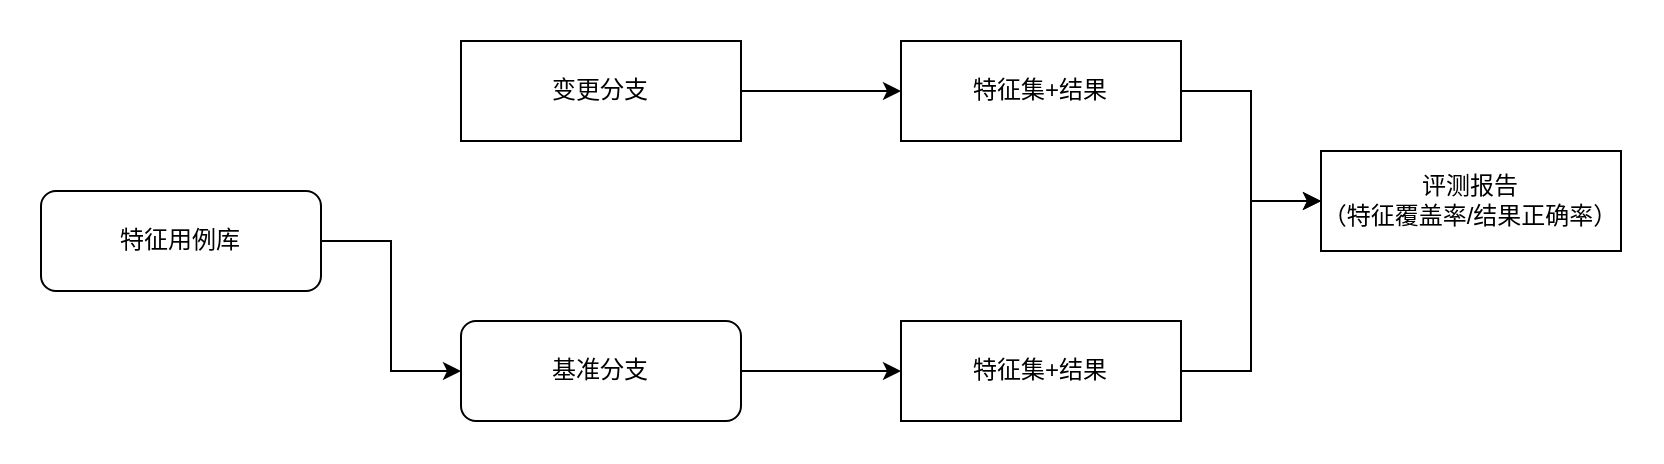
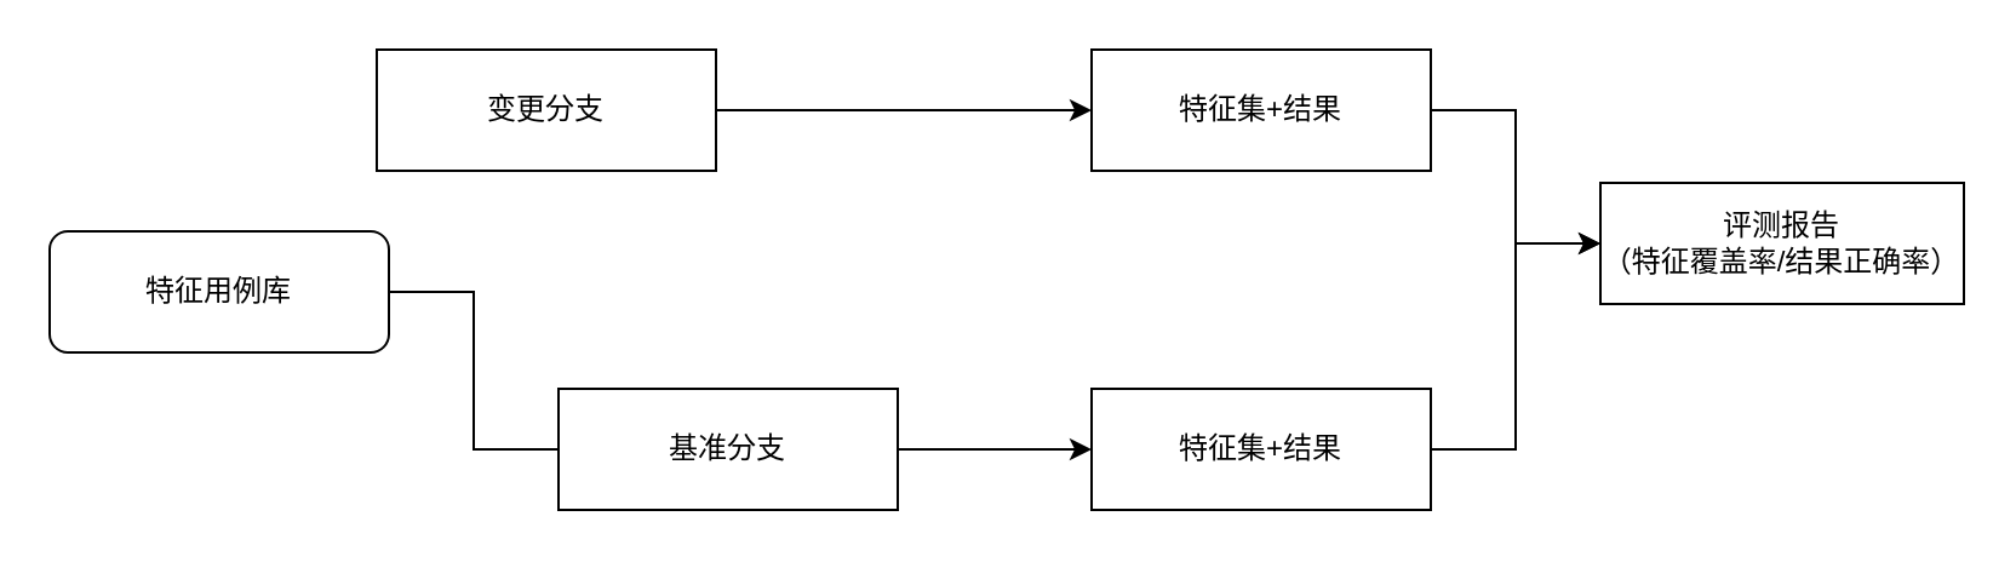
- <mxCell id="3" value="变更分支" style="rounded=0;whiteSpace=wrap;html=1;fillColor=none;" parent="1" vertex="1"><mxGeometry x="230" y="20" width="140" height="50" as="geometry" /></mxCell>
+ <mxCell id="3" value="变更分支" style="rounded=0;whiteSpace=wrap;html=1;fillColor=none;" parent="1" vertex="1"><mxGeometry x="155" y="20" width="140" height="50" as="geometry" /></mxCell>
- <mxCell id="6" style="edgeStyle=orthogonalEdgeStyle;rounded=0;orthogonalLoop=1;jettySize=auto;html=1;exitX=1;exitY=0.5;exitDx=0;exitDy=0;entryX=0;entryY=0.5;entryDx=0;entryDy=0;" parent="1" source="7" target="5" edge="1"><mxGeometry relative="1" as="geometry" /></mxCell>
+ <mxCell id="6" style="edgeStyle=orthogonalEdgeStyle;rounded=0;orthogonalLoop=1;jettySize=auto;html=1;exitX=1;exitY=0.5;exitDx=0;exitDy=0;entryX=0;entryY=0.5;entryDx=0;entryDy=0;endArrow=none;" parent="1" source="7" target="5" edge="1"><mxGeometry relative="1" as="geometry" /></mxCell>
- <mxCell id="5" value="基准分支" style="whiteSpace=wrap;html=1;fillColor=none;rounded=1;" parent="1" vertex="1"><mxGeometry x="230" y="160" width="140" height="50" as="geometry" /></mxCell>
+ <mxCell id="5" value="基准分支" style="rounded=0;whiteSpace=wrap;html=1;fillColor=none;" parent="1" vertex="1"><mxGeometry x="230" y="160" width="140" height="50" as="geometry" /></mxCell>
